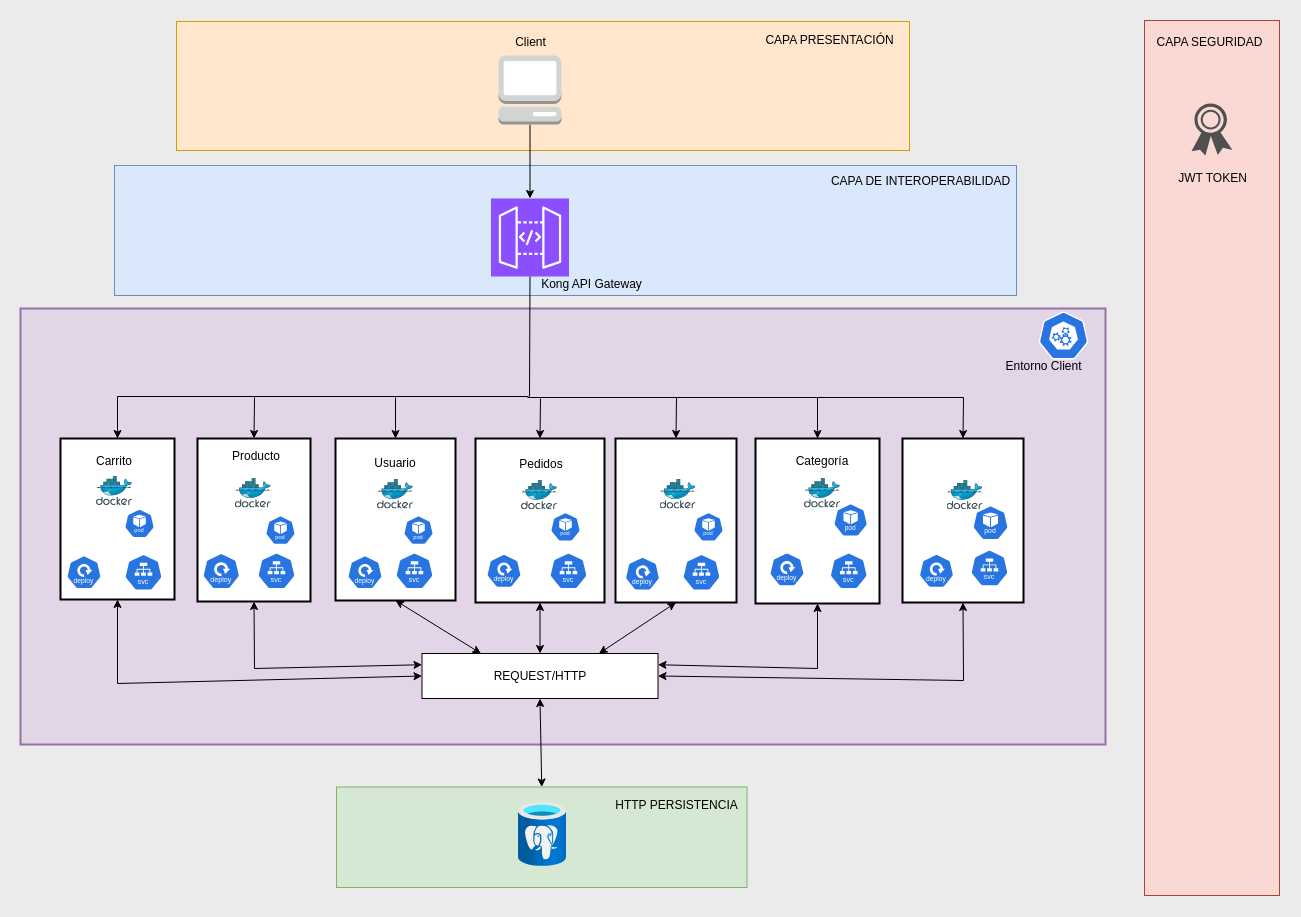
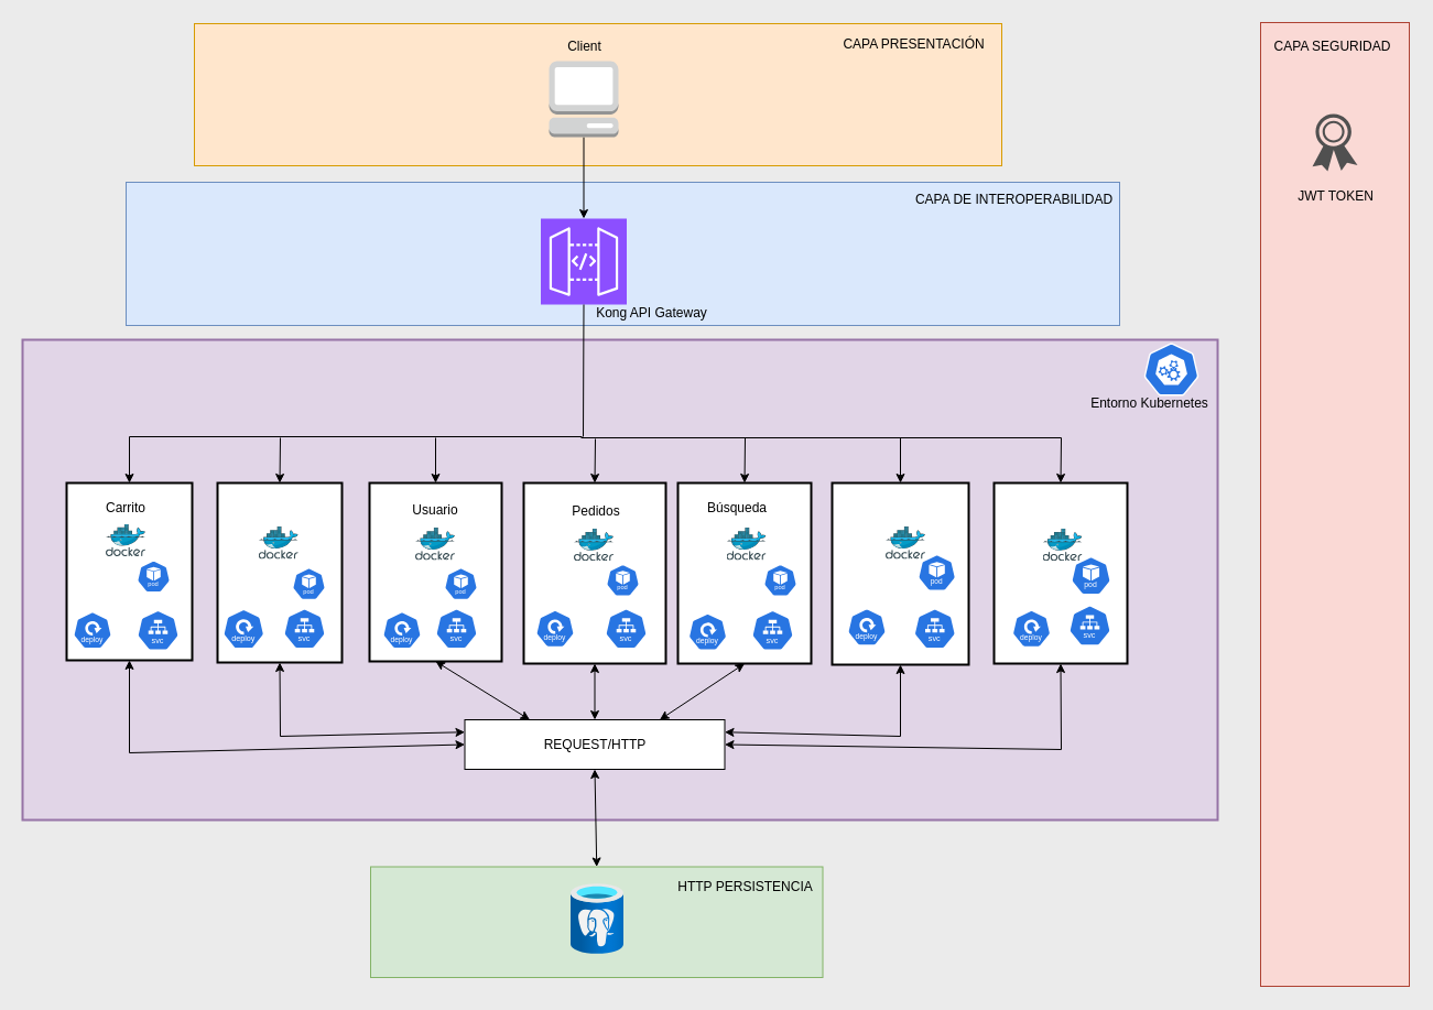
- <mxCell id="19" value="Entorno Client&lt;div&gt;&lt;br&gt;&lt;/div&gt;" style="text;html=1;align=center;verticalAlign=middle;resizable=0;points=[];autosize=1;strokeColor=none;fillColor=none;" vertex="1" parent="1"><mxGeometry x="980" y="352" width="125" height="41" as="geometry" /></mxCell>
+ <mxCell id="19" value="Entorno Kubernetes&lt;div&gt;&lt;br&gt;&lt;/div&gt;" style="text;html=1;align=center;verticalAlign=middle;resizable=0;points=[];autosize=1;strokeColor=none;fillColor=none;" vertex="1" parent="1"><mxGeometry x="980" y="352" width="125" height="41" as="geometry" /></mxCell>
+ <mxCell id="84" value="&lt;div&gt;Búsqueda&lt;/div&gt;" style="text;html=1;align=center;verticalAlign=middle;whiteSpace=wrap;rounded=0;" vertex="1" parent="1"><mxGeometry x="639" y="446" width="60" height="30" as="geometry" /></mxCell>
- <mxCell id="85" value="&lt;div&gt;Categoría&lt;/div&gt;" style="text;html=1;align=center;verticalAlign=middle;whiteSpace=wrap;rounded=0;" vertex="1" parent="1"><mxGeometry x="792" y="446" width="60" height="30" as="geometry" /></mxCell>
- <mxCell id="81" value="Producto&lt;div&gt;&lt;br&gt;&lt;/div&gt;" style="text;html=1;align=center;verticalAlign=middle;whiteSpace=wrap;rounded=0;" vertex="1" parent="1"><mxGeometry x="226" y="447.52" width="60" height="30" as="geometry" /></mxCell>
